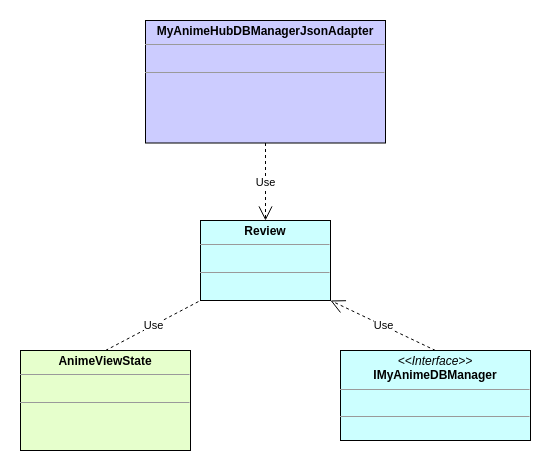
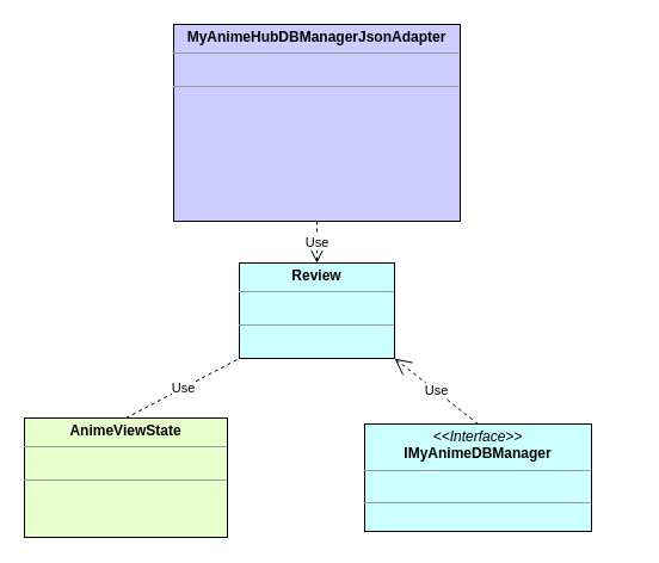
- <mxCell id="3" value="&lt;p style=&quot;margin: 0px ; margin-top: 4px ; text-align: center&quot;&gt;&lt;b&gt;MyAnimeHubDBManagerJsonAdapter&lt;/b&gt;&lt;/p&gt;&lt;hr size=&quot;1&quot;&gt;&lt;p style=&quot;margin: 0px ; margin-left: 4px&quot;&gt;&lt;br&gt;&lt;/p&gt;&lt;hr size=&quot;1&quot;&gt;&lt;p style=&quot;margin: 0px 0px 0px 4px&quot;&gt;&lt;br&gt;&lt;/p&gt;" style="verticalAlign=top;align=left;overflow=fill;fontSize=12;fontFamily=Helvetica;html=1;fillColor=#CCCCFF;" vertex="1" parent="1"><mxGeometry x="145" y="20" width="240" height="122.5" as="geometry" /></mxCell>
+ <mxCell id="3" value="&lt;p style=&quot;margin: 0px ; margin-top: 4px ; text-align: center&quot;&gt;&lt;b&gt;MyAnimeHubDBManagerJsonAdapter&lt;/b&gt;&lt;/p&gt;&lt;hr size=&quot;1&quot;&gt;&lt;p style=&quot;margin: 0px ; margin-left: 4px&quot;&gt;&lt;br&gt;&lt;/p&gt;&lt;hr size=&quot;1&quot;&gt;&lt;p style=&quot;margin: 0px 0px 0px 4px&quot;&gt;&lt;br&gt;&lt;/p&gt;" style="verticalAlign=top;align=left;overflow=fill;fontSize=12;fontFamily=Helvetica;html=1;fillColor=#CCCCFF;" vertex="1" parent="1"><mxGeometry x="145" y="20" width="240" height="165" as="geometry" /></mxCell>
- <mxCell id="2" value="&lt;p style=&quot;margin: 0px ; margin-top: 4px ; text-align: center&quot;&gt;&lt;i&gt;&amp;lt;&amp;lt;Interface&amp;gt;&amp;gt;&lt;/i&gt;&lt;br&gt;&lt;b&gt;IMyAnimeDBManager&lt;/b&gt;&lt;/p&gt;&lt;hr size=&quot;1&quot;&gt;&lt;p style=&quot;margin: 0px ; margin-left: 4px&quot;&gt;&lt;br&gt;&lt;/p&gt;&lt;hr size=&quot;1&quot;&gt;&lt;p style=&quot;margin: 0px 0px 0px 4px&quot;&gt;&lt;br&gt;&lt;/p&gt;" style="verticalAlign=top;align=left;overflow=fill;fontSize=12;fontFamily=Helvetica;html=1;fillColor=#CCFFFF;" vertex="1" parent="1"><mxGeometry x="340" y="350" width="190" height="90" as="geometry" /></mxCell>
+ <mxCell id="2" value="&lt;p style=&quot;margin: 0px ; margin-top: 4px ; text-align: center&quot;&gt;&lt;i&gt;&amp;lt;&amp;lt;Interface&amp;gt;&amp;gt;&lt;/i&gt;&lt;br&gt;&lt;b&gt;IMyAnimeDBManager&lt;/b&gt;&lt;/p&gt;&lt;hr size=&quot;1&quot;&gt;&lt;p style=&quot;margin: 0px ; margin-left: 4px&quot;&gt;&lt;br&gt;&lt;/p&gt;&lt;hr size=&quot;1&quot;&gt;&lt;p style=&quot;margin: 0px 0px 0px 4px&quot;&gt;&lt;br&gt;&lt;/p&gt;" style="verticalAlign=top;align=left;overflow=fill;fontSize=12;fontFamily=Helvetica;html=1;fillColor=#CCFFFF;" vertex="1" parent="1"><mxGeometry x="305" y="355" width="190" height="90" as="geometry" /></mxCell>
